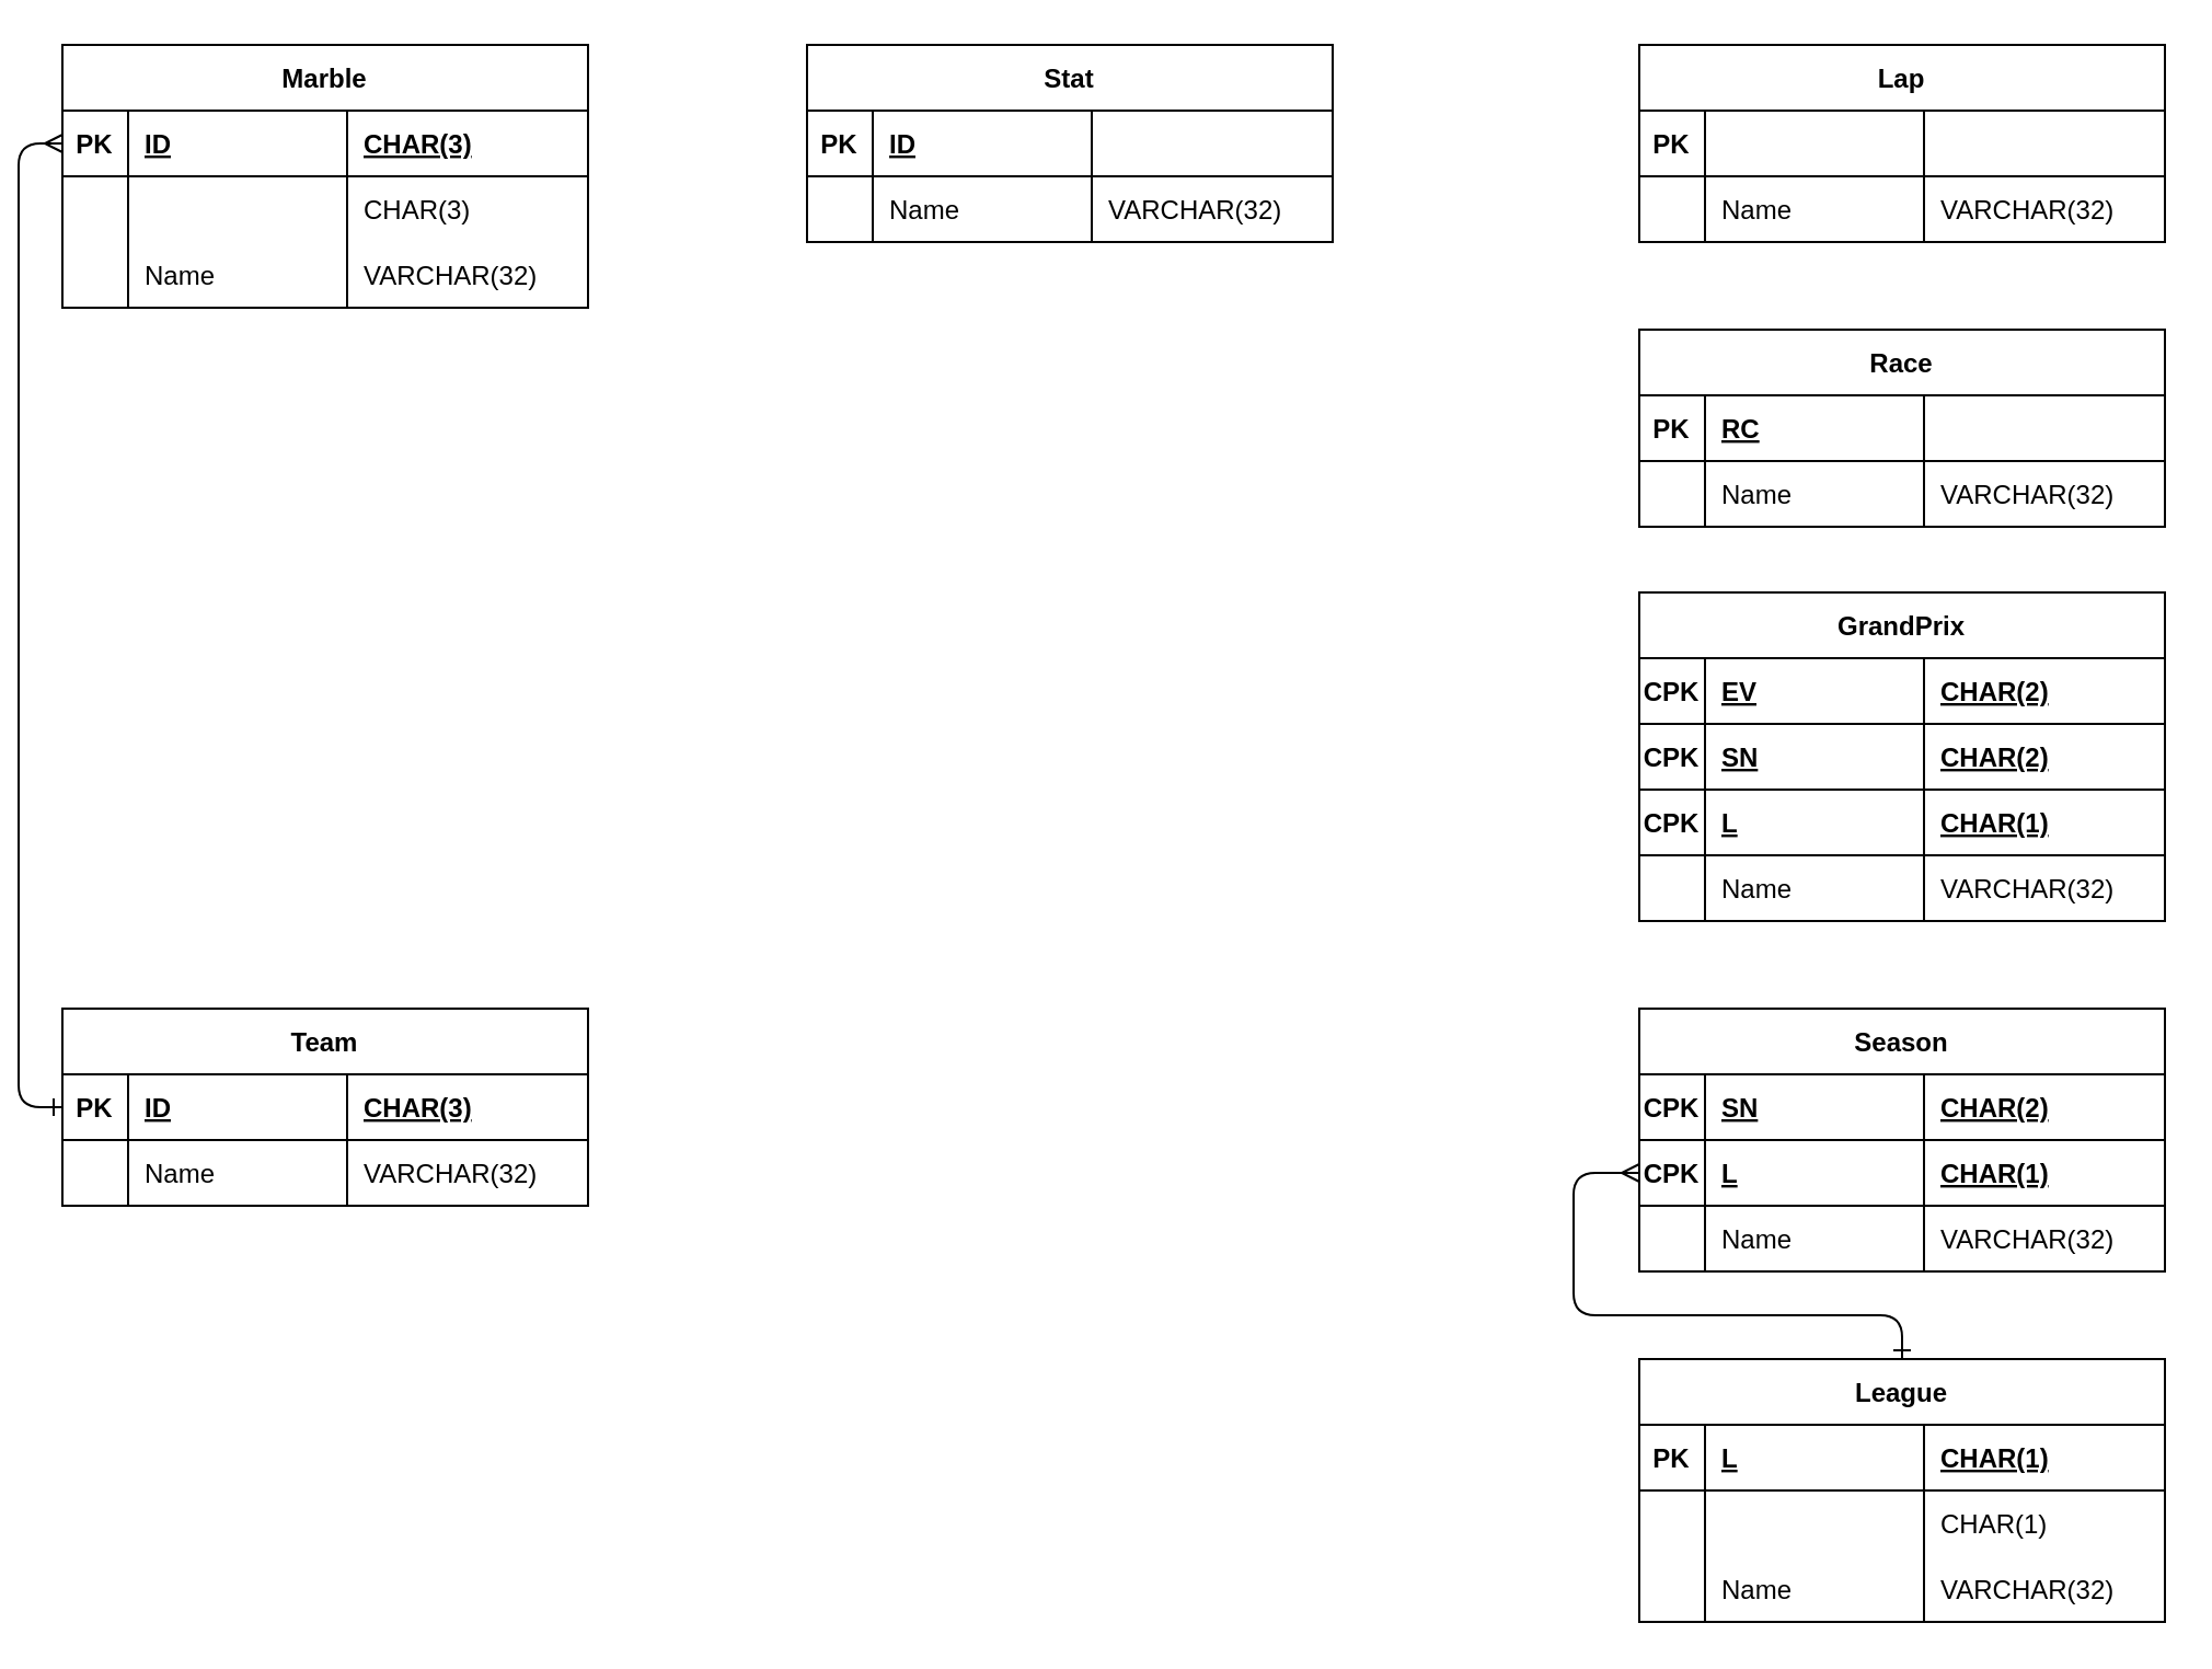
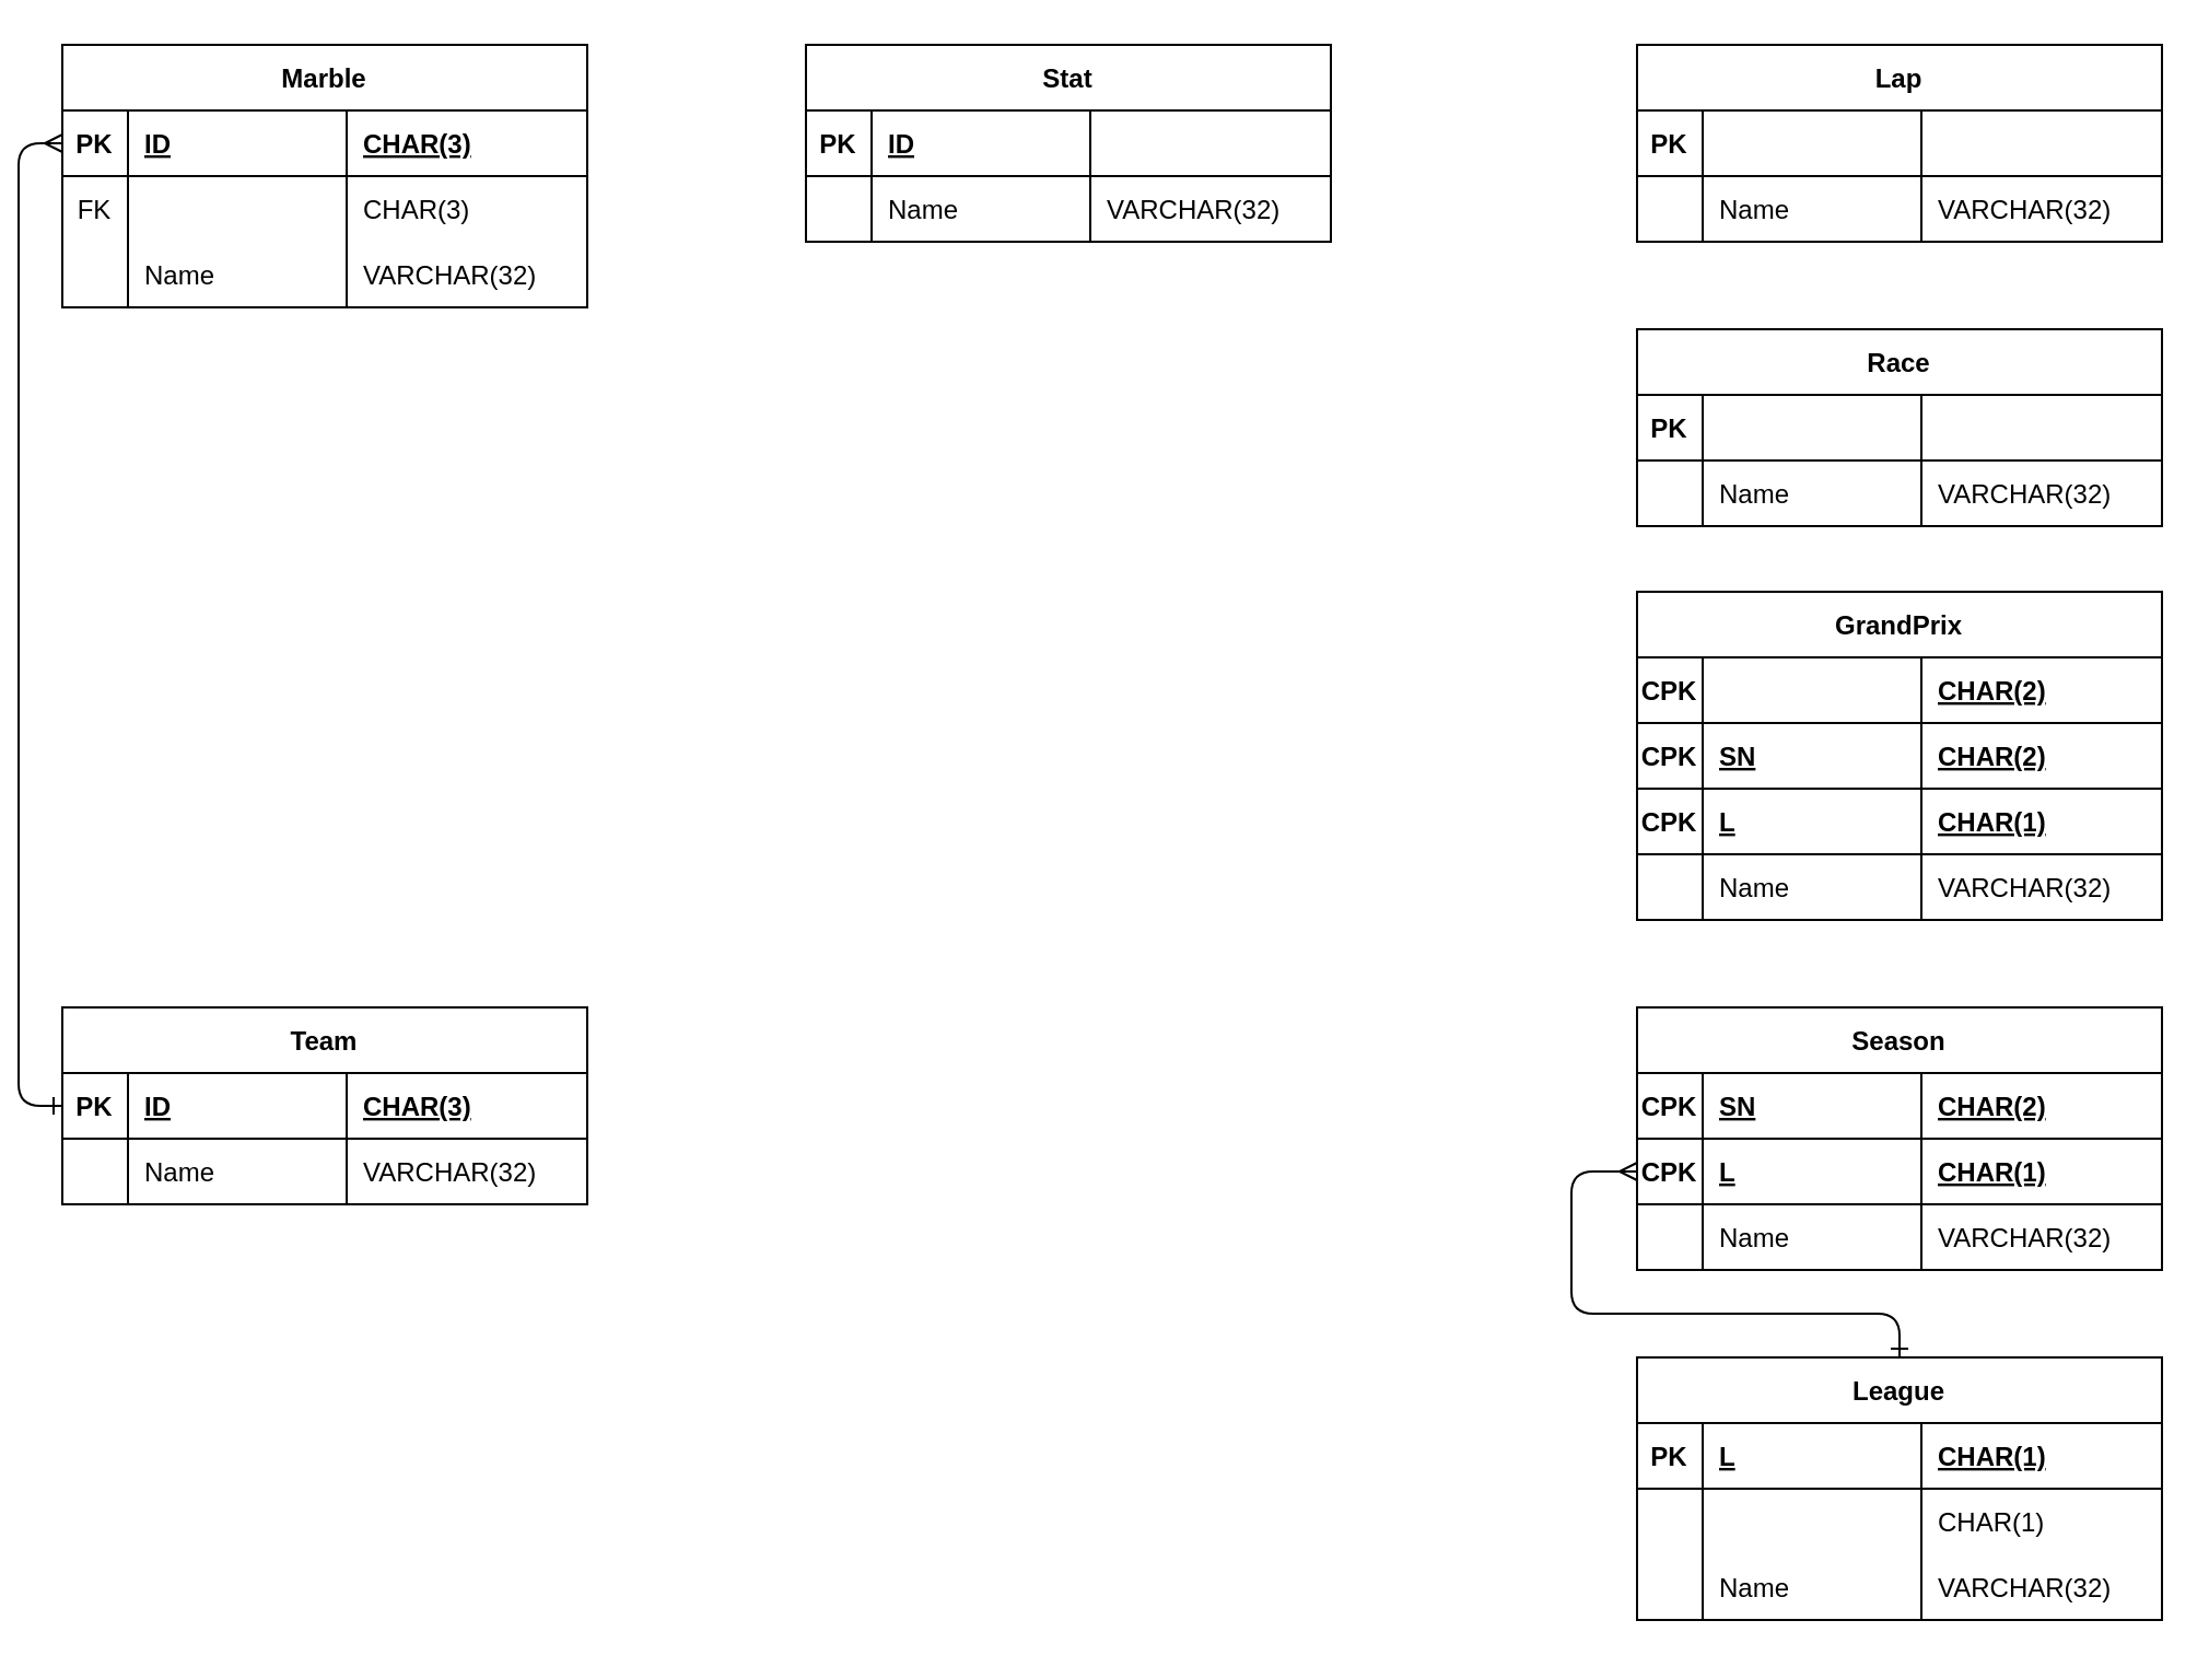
+ <mxCell id="8" value="FK" style="shape=partialRectangle;connectable=0;fillColor=none;top=0;left=0;bottom=0;right=0;editable=1;overflow=hidden;" parent="7" vertex="1"><mxGeometry width="30" height="30" as="geometry" /></mxCell>
- <mxCell id="68" value="RC" style="shape=partialRectangle;connectable=0;fillColor=none;top=0;left=0;bottom=0;right=0;align=left;spacingLeft=6;fontStyle=5;overflow=hidden;" parent="66" vertex="1"><mxGeometry x="30" width="100" height="30" as="geometry" /></mxCell>
- <mxCell id="51" value="EV" style="shape=partialRectangle;connectable=0;fillColor=none;top=0;left=0;bottom=0;right=0;align=left;spacingLeft=6;fontStyle=5;overflow=hidden;" parent="49" vertex="1"><mxGeometry x="30" width="100" height="30" as="geometry" /></mxCell>
